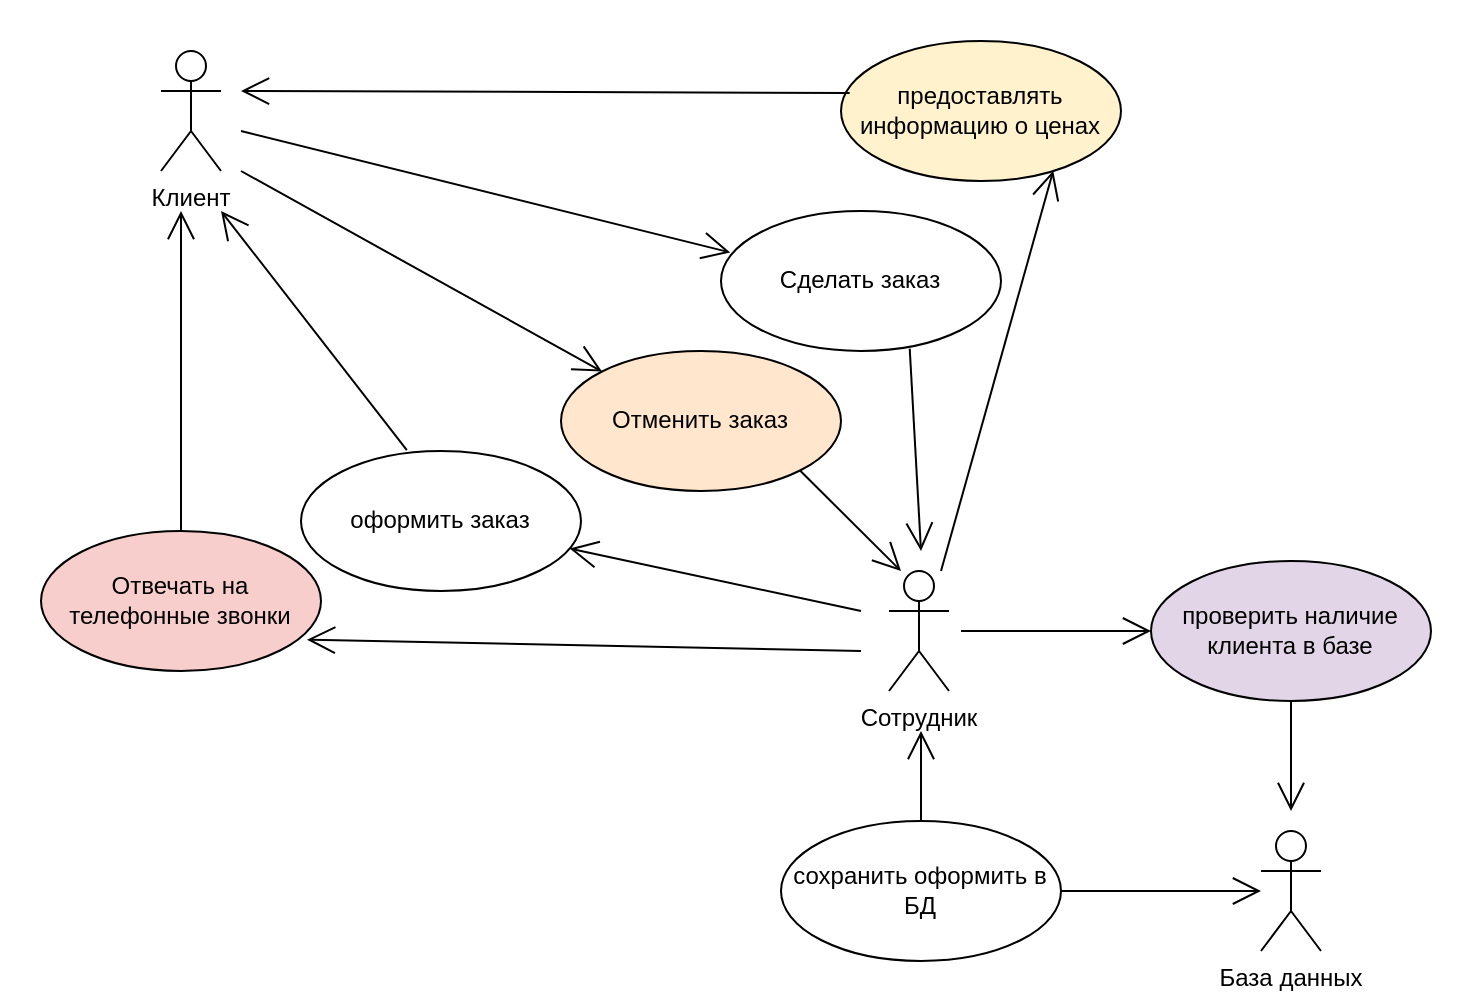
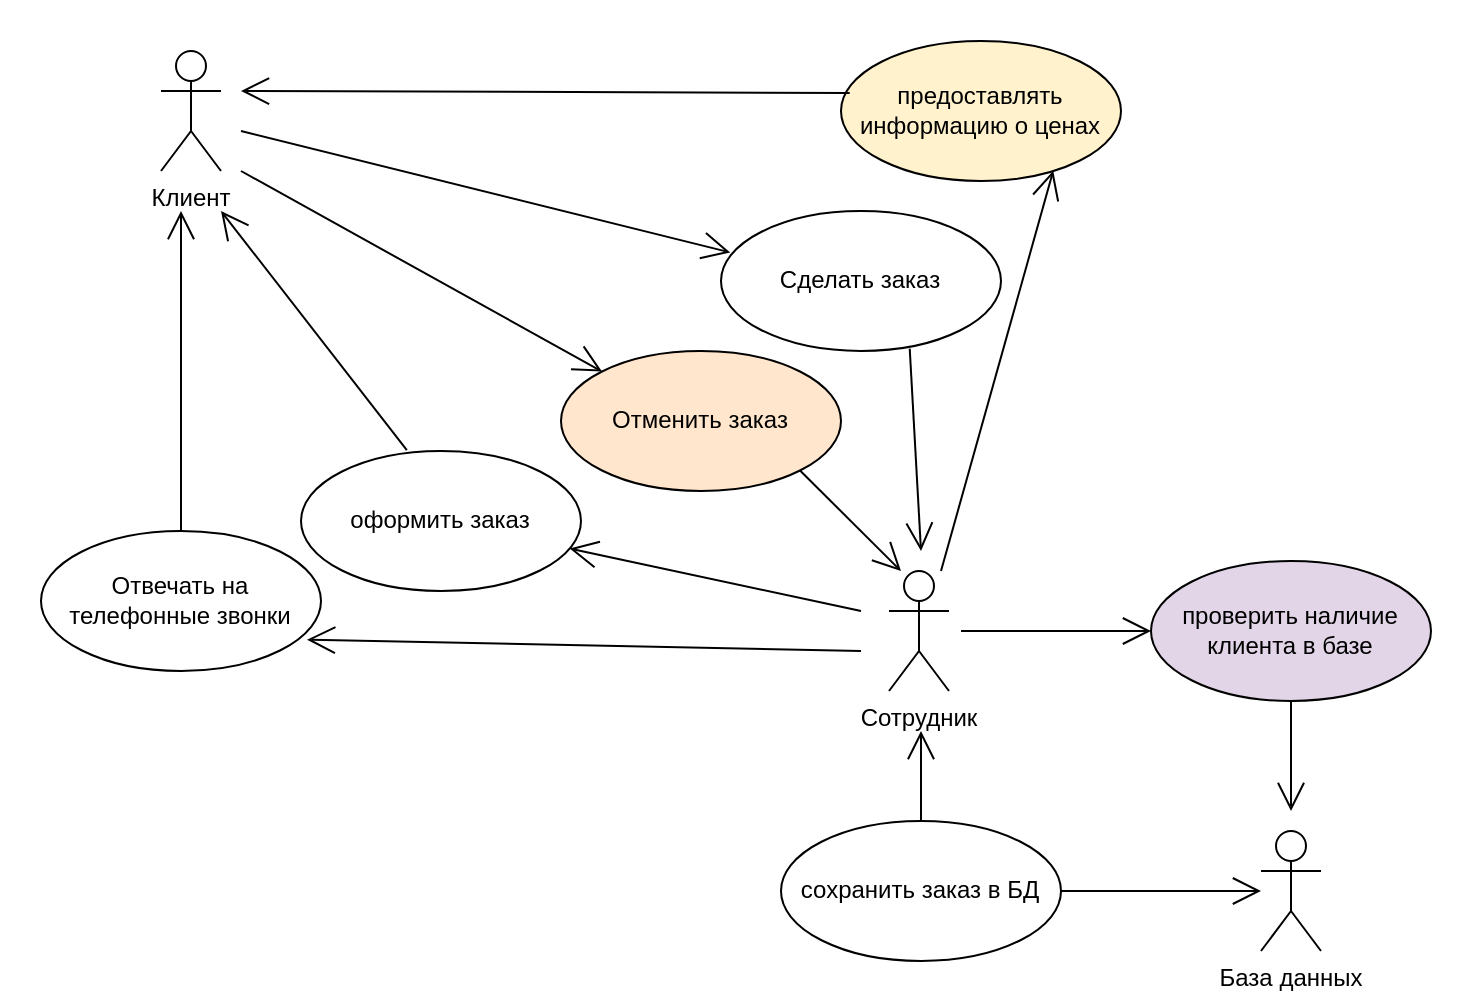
- <mxCell id="5" value="Отвечать на телефонные звонки" style="ellipse;whiteSpace=wrap;html=1;fillColor=#f8cecc;" vertex="1" parent="1"><mxGeometry x="20" y="265" width="140" height="70" as="geometry" /></mxCell>
+ <mxCell id="5" value="Отвечать на телефонные звонки" style="ellipse;whiteSpace=wrap;html=1;" vertex="1" parent="1"><mxGeometry x="20" y="265" width="140" height="70" as="geometry" /></mxCell>
- <mxCell id="9" value="сохранить оформить в БД" style="ellipse;whiteSpace=wrap;html=1;" vertex="1" parent="1"><mxGeometry x="390" y="410" width="140" height="70" as="geometry" /></mxCell>
+ <mxCell id="9" value="сохранить заказ в БД" style="ellipse;whiteSpace=wrap;html=1;" vertex="1" parent="1"><mxGeometry x="390" y="410" width="140" height="70" as="geometry" /></mxCell>
